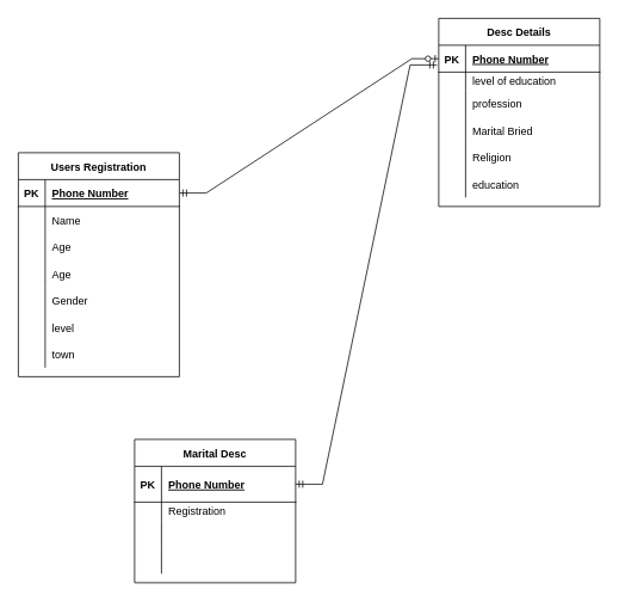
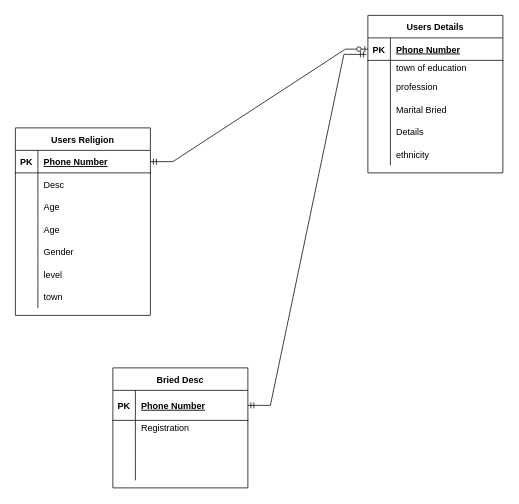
- <mxCell id="24" value="Desc Details" style="shape=table;startSize=30;container=1;collapsible=1;childLayout=tableLayout;fixedRows=1;rowLines=0;fontStyle=1;align=center;resizeLast=1;" vertex="1" parent="1"><mxGeometry x="490" y="20" width="180" height="210" as="geometry" /></mxCell>
+ <mxCell id="24" value="Users Details" style="shape=table;startSize=30;container=1;collapsible=1;childLayout=tableLayout;fixedRows=1;rowLines=0;fontStyle=1;align=center;resizeLast=1;" vertex="1" parent="1"><mxGeometry x="490" y="20" width="180" height="210" as="geometry" /></mxCell>
- <mxCell id="30" value="level of education" style="shape=partialRectangle;connectable=0;fillColor=none;top=0;left=0;bottom=0;right=0;align=left;spacingLeft=6;overflow=hidden;" vertex="1" parent="28"><mxGeometry x="30" width="150" height="20" as="geometry"><mxRectangle width="150" height="20" as="alternateBounds" /></mxGeometry></mxCell>
+ <mxCell id="30" value="town of education" style="shape=partialRectangle;connectable=0;fillColor=none;top=0;left=0;bottom=0;right=0;align=left;spacingLeft=6;overflow=hidden;" vertex="1" parent="28"><mxGeometry x="30" width="150" height="20" as="geometry"><mxRectangle width="150" height="20" as="alternateBounds" /></mxGeometry></mxCell>
- <mxCell id="39" value="Religion" style="shape=partialRectangle;connectable=0;fillColor=none;top=0;left=0;bottom=0;right=0;align=left;spacingLeft=6;overflow=hidden;" vertex="1" parent="37"><mxGeometry x="30" width="150" height="30" as="geometry"><mxRectangle width="150" height="30" as="alternateBounds" /></mxGeometry></mxCell>
+ <mxCell id="39" value="Details" style="shape=partialRectangle;connectable=0;fillColor=none;top=0;left=0;bottom=0;right=0;align=left;spacingLeft=6;overflow=hidden;" vertex="1" parent="37"><mxGeometry x="30" width="150" height="30" as="geometry"><mxRectangle width="150" height="30" as="alternateBounds" /></mxGeometry></mxCell>
- <mxCell id="2" value="Users Registration" style="shape=table;startSize=30;container=1;collapsible=1;childLayout=tableLayout;fixedRows=1;rowLines=0;fontStyle=1;align=center;resizeLast=1;" vertex="1" parent="1"><mxGeometry x="20" y="170" width="180" height="250" as="geometry" /></mxCell>
+ <mxCell id="2" value="Users Religion" style="shape=table;startSize=30;container=1;collapsible=1;childLayout=tableLayout;fixedRows=1;rowLines=0;fontStyle=1;align=center;resizeLast=1;" vertex="1" parent="1"><mxGeometry x="20" y="170" width="180" height="250" as="geometry" /></mxCell>
- <mxCell id="42" value="education" style="shape=partialRectangle;connectable=0;fillColor=none;top=0;left=0;bottom=0;right=0;align=left;spacingLeft=6;overflow=hidden;" vertex="1" parent="40"><mxGeometry x="30" width="150" height="30" as="geometry"><mxRectangle width="150" height="30" as="alternateBounds" /></mxGeometry></mxCell>
+ <mxCell id="42" value="ethnicity" style="shape=partialRectangle;connectable=0;fillColor=none;top=0;left=0;bottom=0;right=0;align=left;spacingLeft=6;overflow=hidden;" vertex="1" parent="40"><mxGeometry x="30" width="150" height="30" as="geometry"><mxRectangle width="150" height="30" as="alternateBounds" /></mxGeometry></mxCell>
- <mxCell id="8" value="Name" style="shape=partialRectangle;connectable=0;fillColor=none;top=0;left=0;bottom=0;right=0;align=left;spacingLeft=6;overflow=hidden;" vertex="1" parent="6"><mxGeometry x="30" width="150" height="30" as="geometry"><mxRectangle width="150" height="30" as="alternateBounds" /></mxGeometry></mxCell>
+ <mxCell id="8" value="Desc" style="shape=partialRectangle;connectable=0;fillColor=none;top=0;left=0;bottom=0;right=0;align=left;spacingLeft=6;overflow=hidden;" vertex="1" parent="6"><mxGeometry x="30" width="150" height="30" as="geometry"><mxRectangle width="150" height="30" as="alternateBounds" /></mxGeometry></mxCell>
- <mxCell id="43" value="Marital Desc" style="shape=table;startSize=30;container=1;collapsible=1;childLayout=tableLayout;fixedRows=1;rowLines=0;fontStyle=1;align=center;resizeLast=1;" vertex="1" parent="1"><mxGeometry x="150" y="490" width="180" height="160" as="geometry" /></mxCell>
+ <mxCell id="43" value="Bried Desc" style="shape=table;startSize=30;container=1;collapsible=1;childLayout=tableLayout;fixedRows=1;rowLines=0;fontStyle=1;align=center;resizeLast=1;" vertex="1" parent="1"><mxGeometry x="150" y="490" width="180" height="160" as="geometry" /></mxCell>
